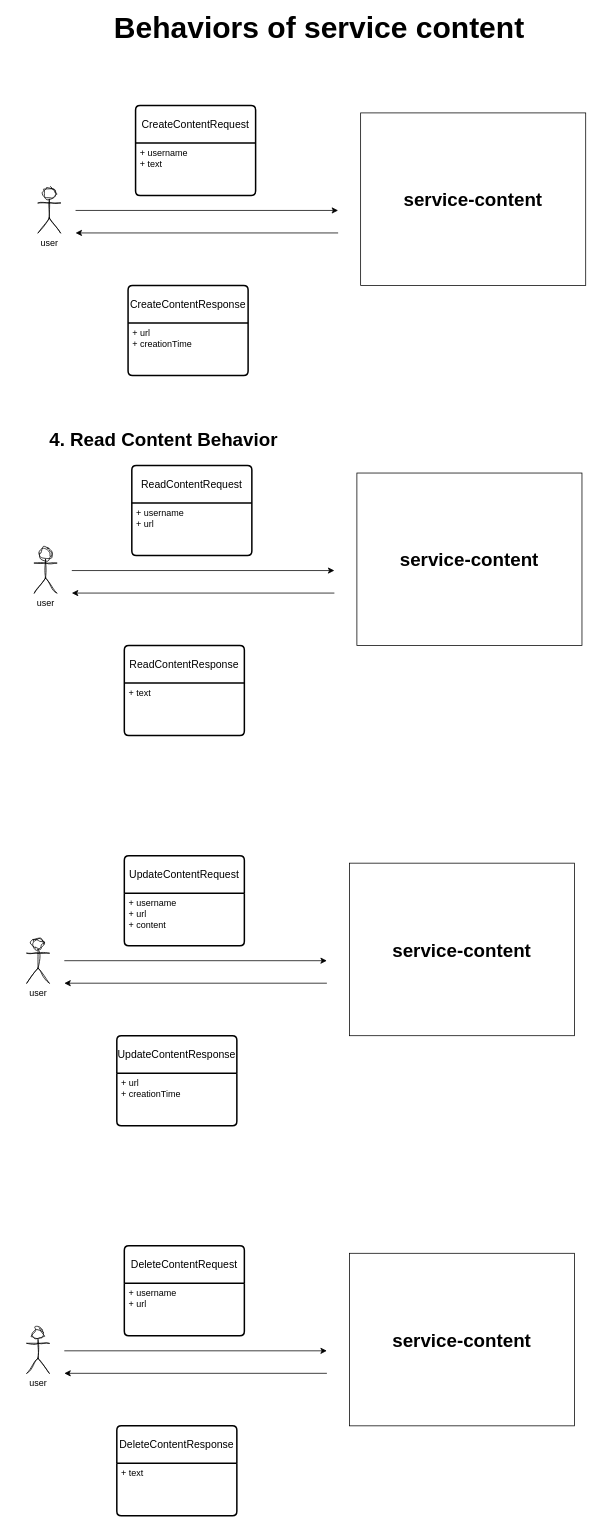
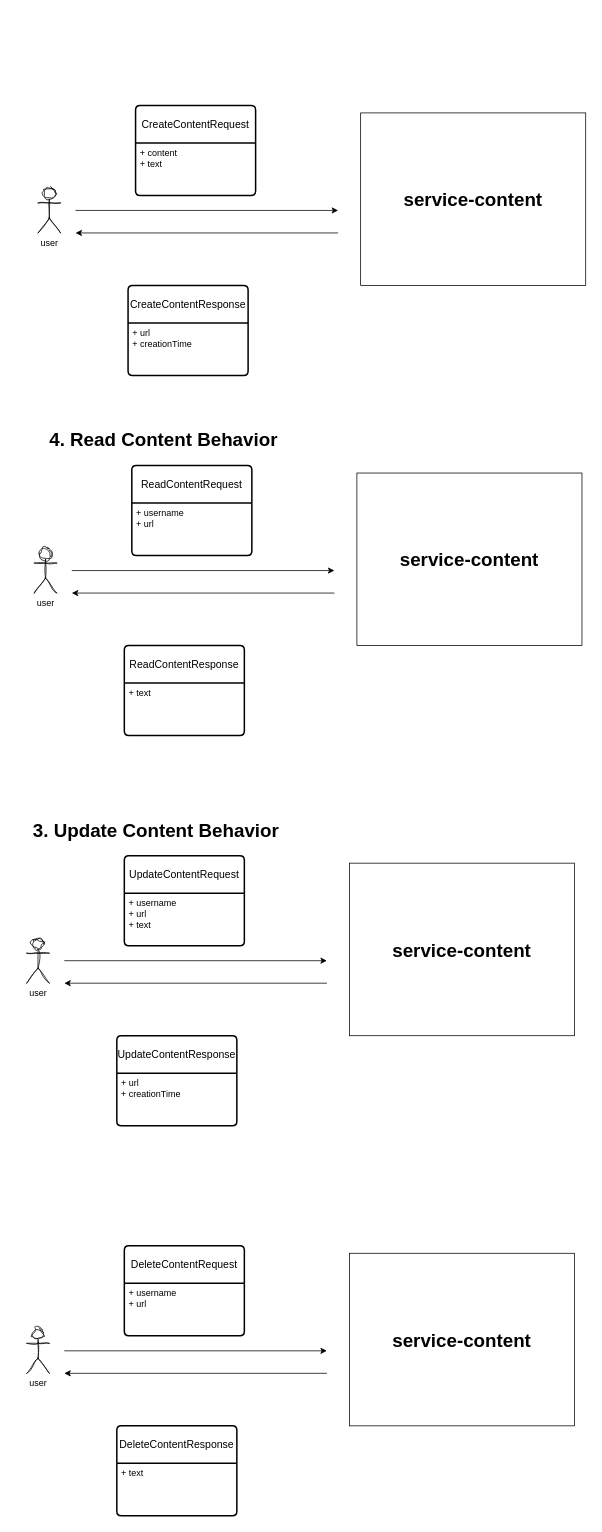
- <mxCell id="2" value="&lt;font style=&quot;font-size: 40px;&quot;&gt;&lt;b&gt;Behaviors of service content&lt;/b&gt;&lt;/font&gt;" style="text;html=1;align=center;verticalAlign=middle;whiteSpace=wrap;rounded=0;" vertex="1" parent="1"><mxGeometry x="120" y="20" width="610" height="30" as="geometry" /></mxCell>
- <mxCell id="6" value="&lt;div&gt;+ username&lt;/div&gt;&lt;div&gt;+ text&lt;/div&gt;" style="align=left;strokeColor=none;fillColor=none;spacingLeft=4;fontSize=12;verticalAlign=top;resizable=0;rotatable=0;part=1;html=1;" vertex="1" parent="5"><mxGeometry y="50" width="160" height="70" as="geometry" /></mxCell>
+ <mxCell id="6" value="&lt;div&gt;+ content&lt;/div&gt;&lt;div&gt;+ text&lt;/div&gt;" style="align=left;strokeColor=none;fillColor=none;spacingLeft=4;fontSize=12;verticalAlign=top;resizable=0;rotatable=0;part=1;html=1;" vertex="1" parent="5"><mxGeometry y="50" width="160" height="70" as="geometry" /></mxCell>
+ <mxCell id="28" value="&lt;font style=&quot;font-size: 25px;&quot;&gt;&lt;b&gt;3. Update Content Behavior&lt;/b&gt;&lt;/font&gt;" style="text;html=1;align=center;verticalAlign=middle;whiteSpace=wrap;rounded=0;" vertex="1" parent="1"><mxGeometry x="20" y="1090" width="375" height="30" as="geometry" /></mxCell>
- <mxCell id="23" value="&lt;div&gt;+ username&lt;/div&gt;&lt;div&gt;+ url&lt;/div&gt;&lt;div&gt;+ content&lt;/div&gt;" style="align=left;strokeColor=none;fillColor=none;spacingLeft=4;fontSize=12;verticalAlign=top;resizable=0;rotatable=0;part=1;html=1;" vertex="1" parent="22"><mxGeometry y="50" width="160" height="70" as="geometry" /></mxCell>
+ <mxCell id="23" value="&lt;div&gt;+ username&lt;/div&gt;&lt;div&gt;+ url&lt;/div&gt;&lt;div&gt;+ text&lt;/div&gt;" style="align=left;strokeColor=none;fillColor=none;spacingLeft=4;fontSize=12;verticalAlign=top;resizable=0;rotatable=0;part=1;html=1;" vertex="1" parent="22"><mxGeometry y="50" width="160" height="70" as="geometry" /></mxCell>
